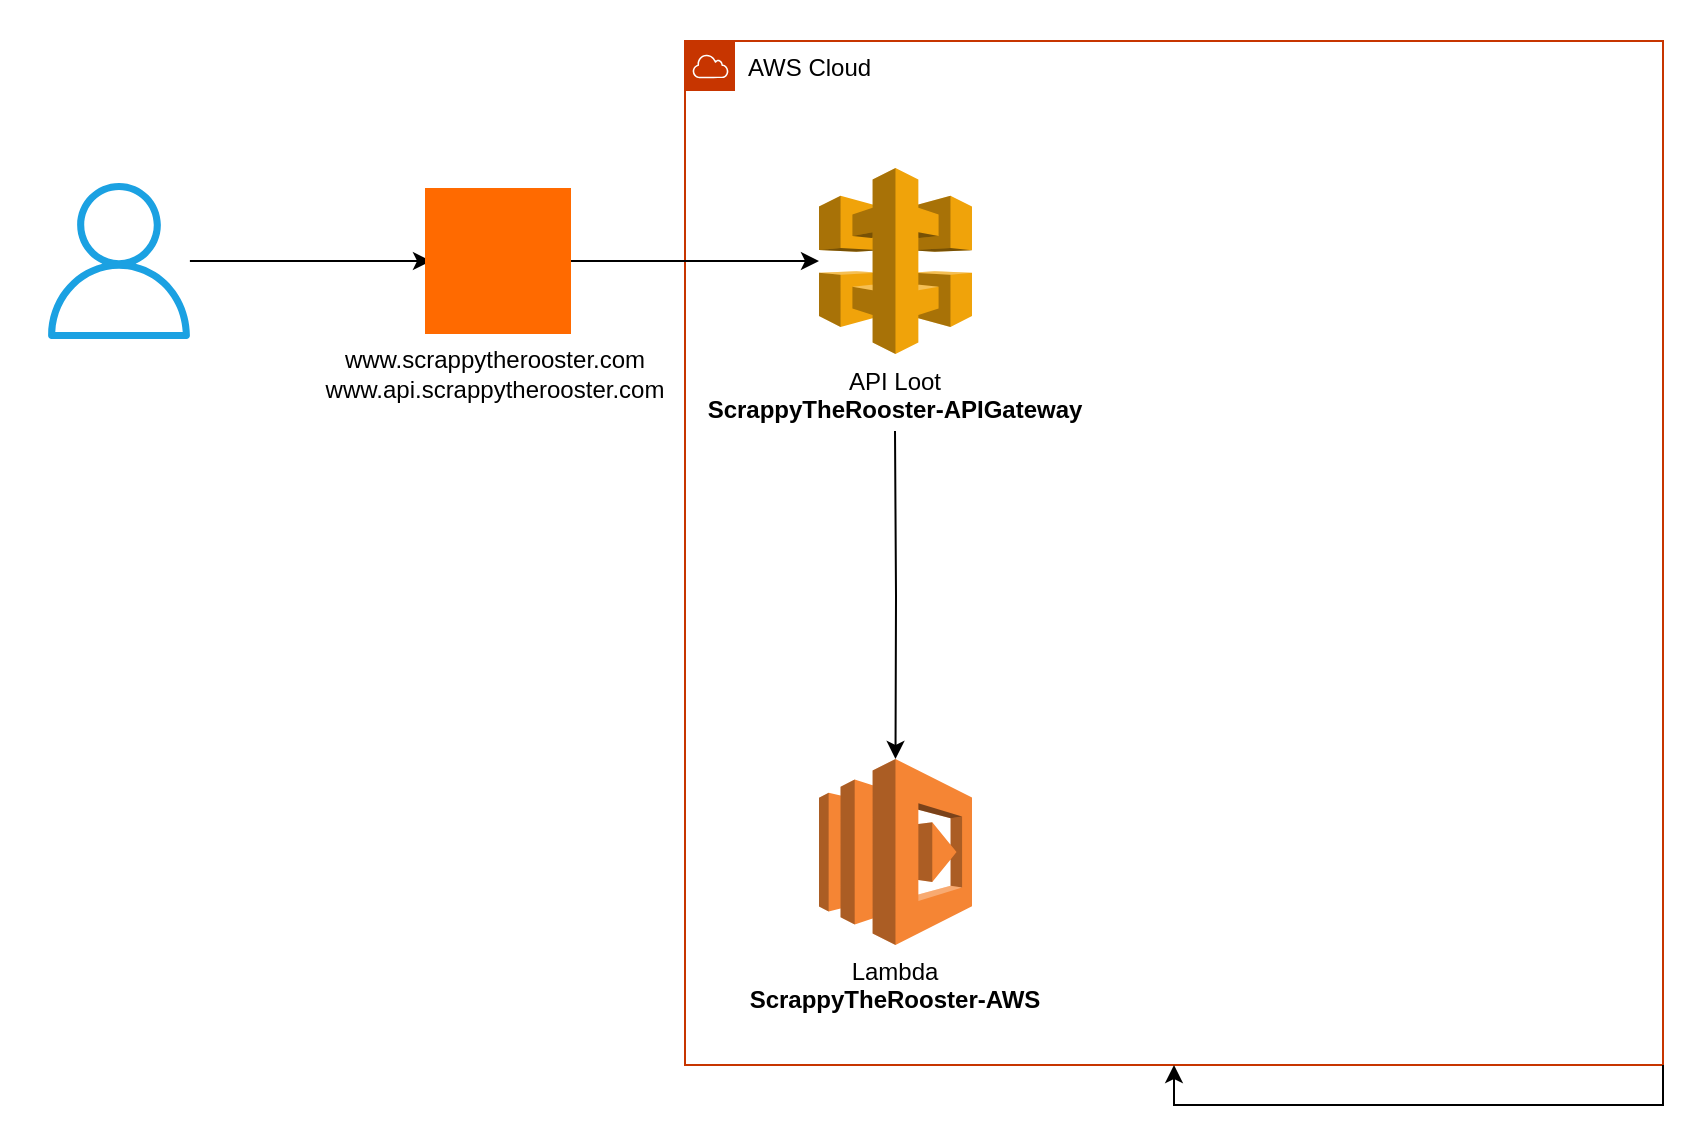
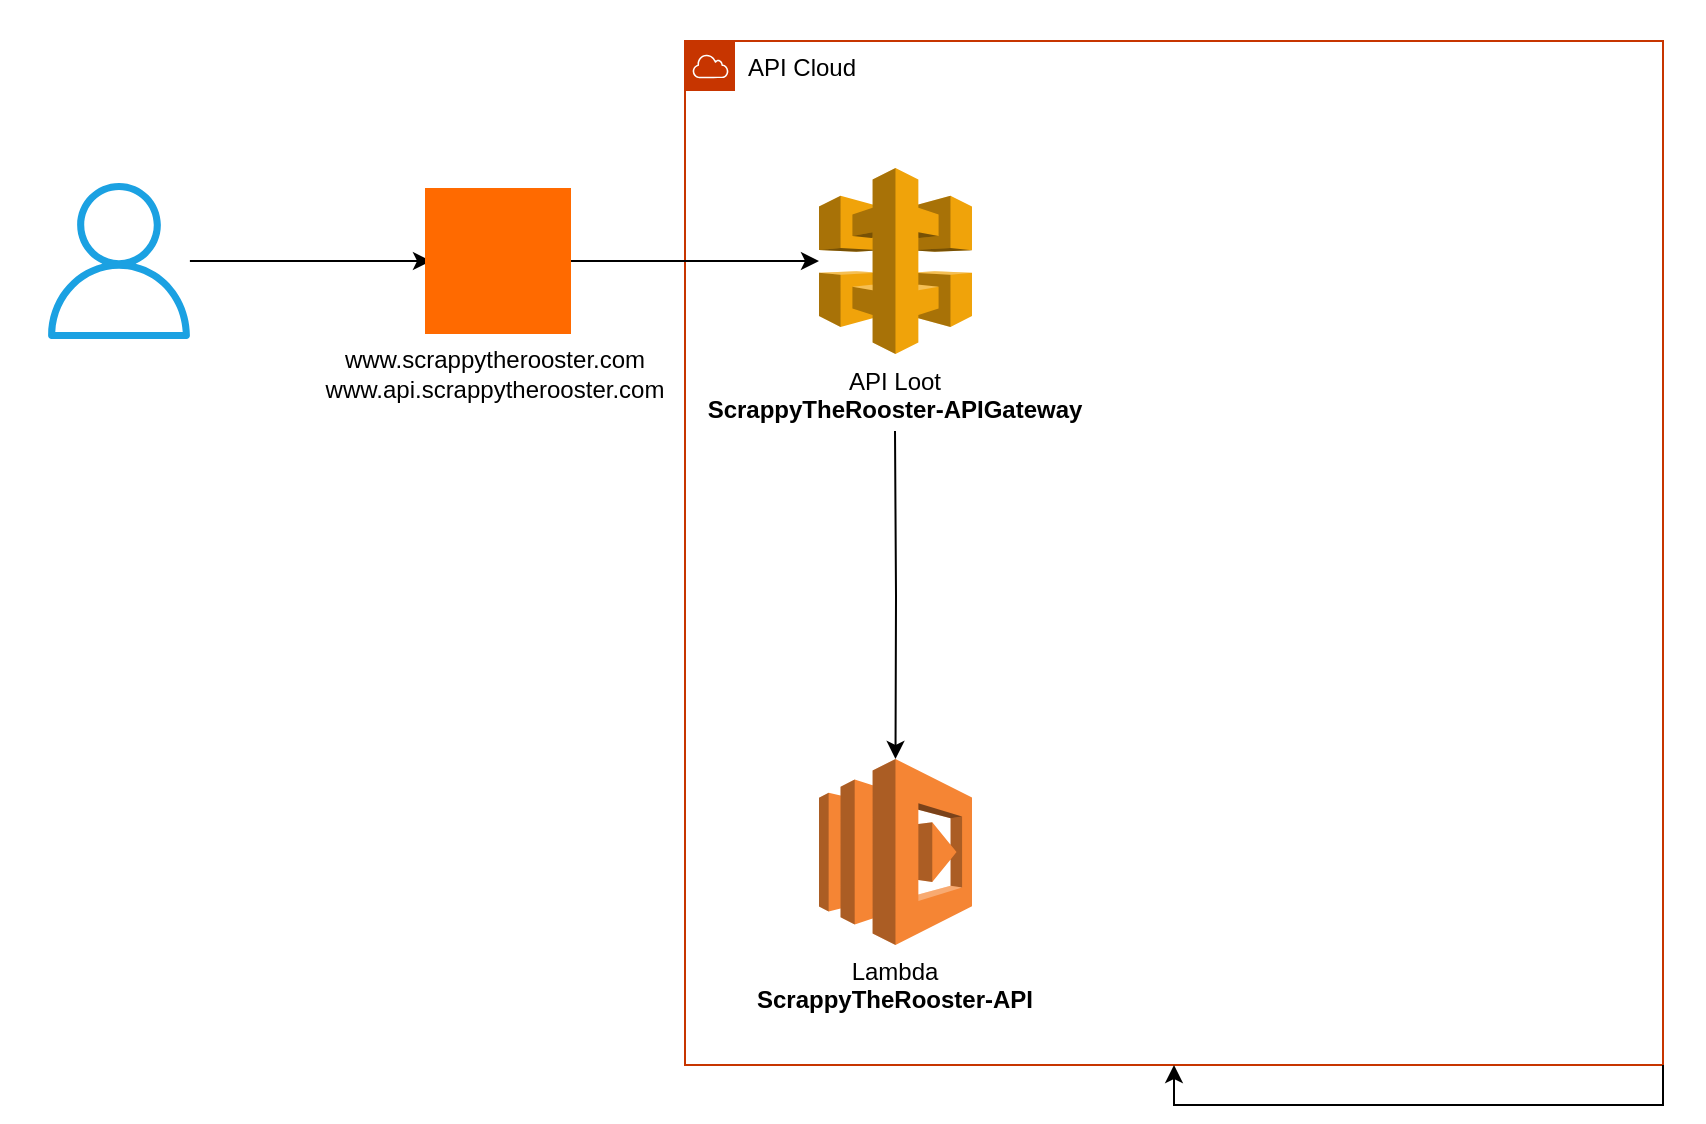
- <mxCell id="4" value="AWS Cloud" style="points=[[0,0],[0.25,0],[0.5,0],[0.75,0],[1,0],[1,0.25],[1,0.5],[1,0.75],[1,1],[0.75,1],[0.5,1],[0.25,1],[0,1],[0,0.75],[0,0.5],[0,0.25]];outlineConnect=0;html=1;whiteSpace=wrap;fontSize=12;fontStyle=0;container=1;pointerEvents=0;collapsible=0;recursiveResize=0;shape=mxgraph.aws4.group;grIcon=mxgraph.aws4.group_aws_cloud;strokeColor=#C73500;fillColor=none;verticalAlign=top;align=left;spacingLeft=30;fontColor=light-dark(#000000,#FFB570);dashed=0;" vertex="1" parent="1"><mxGeometry x="342" y="20" width="489" height="512" as="geometry" /></mxCell>
+ <mxCell id="4" value="API Cloud" style="points=[[0,0],[0.25,0],[0.5,0],[0.75,0],[1,0],[1,0.25],[1,0.5],[1,0.75],[1,1],[0.75,1],[0.5,1],[0.25,1],[0,1],[0,0.75],[0,0.5],[0,0.25]];outlineConnect=0;html=1;whiteSpace=wrap;fontSize=12;fontStyle=0;container=1;pointerEvents=0;collapsible=0;recursiveResize=0;shape=mxgraph.aws4.group;grIcon=mxgraph.aws4.group_aws_cloud;strokeColor=#C73500;fillColor=none;verticalAlign=top;align=left;spacingLeft=30;fontColor=light-dark(#000000,#FFB570);dashed=0;" vertex="1" parent="1"><mxGeometry x="342" y="20" width="489" height="512" as="geometry" /></mxCell>
- <mxCell id="5" value="Lambda&lt;br&gt;&lt;b&gt;ScrappyTheRooster-AWS&lt;/b&gt;" style="outlineConnect=0;dashed=0;verticalLabelPosition=bottom;verticalAlign=top;align=center;html=1;shape=mxgraph.aws3.lambda;fillColor=#F58534;gradientColor=none;fontColor=light-dark(#000000,#424242);" vertex="1" parent="4"><mxGeometry x="67" y="359" width="76.5" height="93" as="geometry" /></mxCell>
+ <mxCell id="5" value="Lambda&lt;br&gt;&lt;b&gt;ScrappyTheRooster-API&lt;/b&gt;" style="outlineConnect=0;dashed=0;verticalLabelPosition=bottom;verticalAlign=top;align=center;html=1;shape=mxgraph.aws3.lambda;fillColor=#F58534;gradientColor=none;fontColor=light-dark(#000000,#424242);" vertex="1" parent="4"><mxGeometry x="67" y="359" width="76.5" height="93" as="geometry" /></mxCell>
